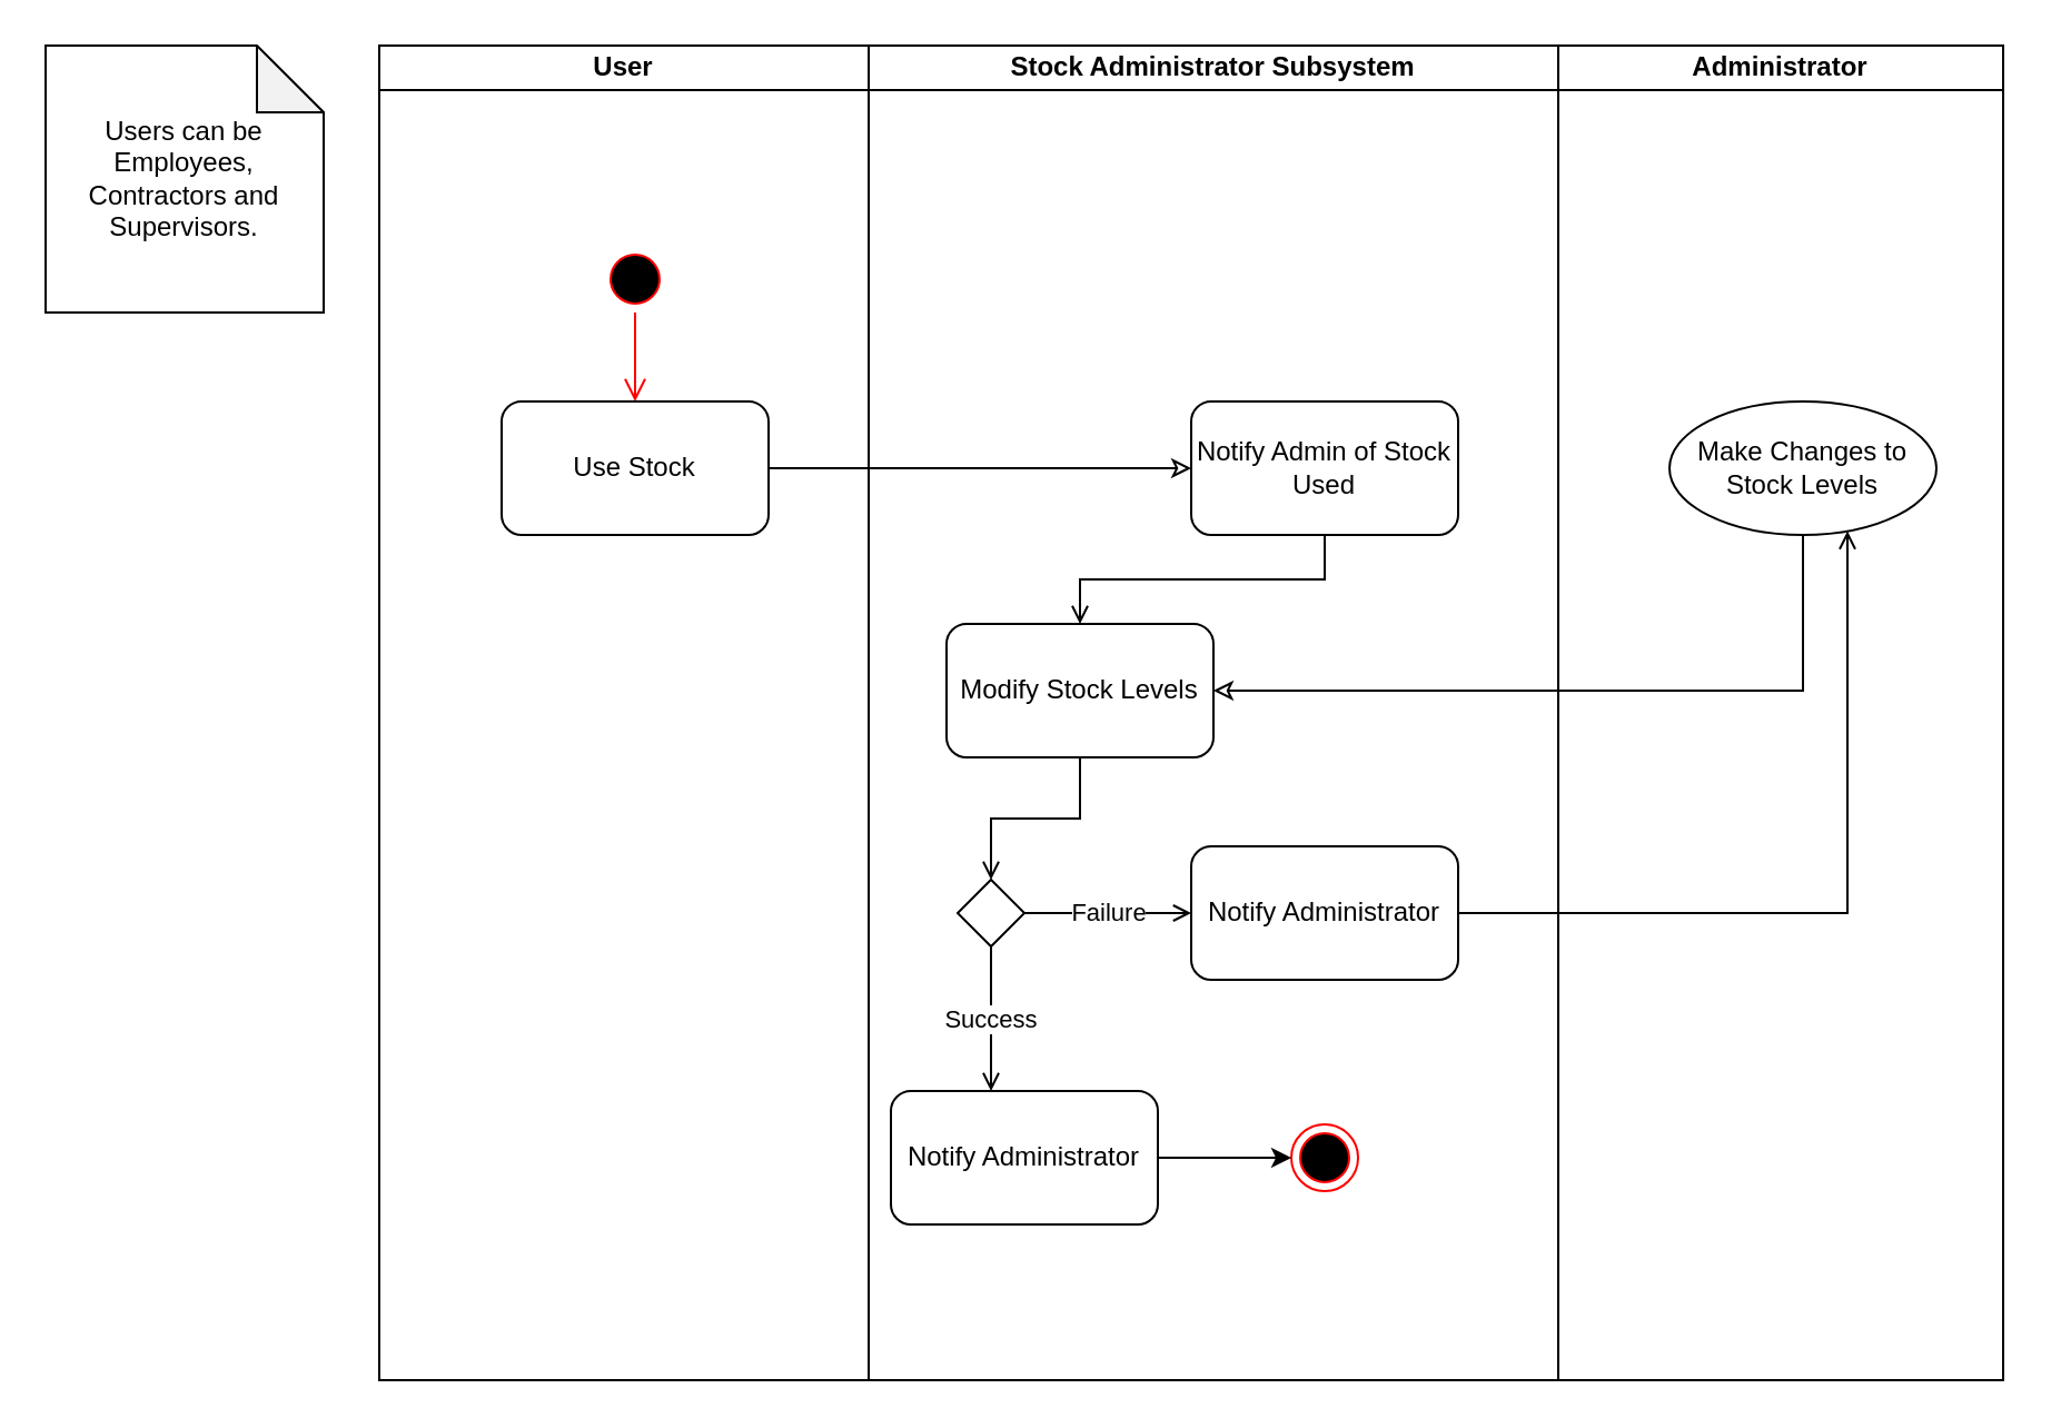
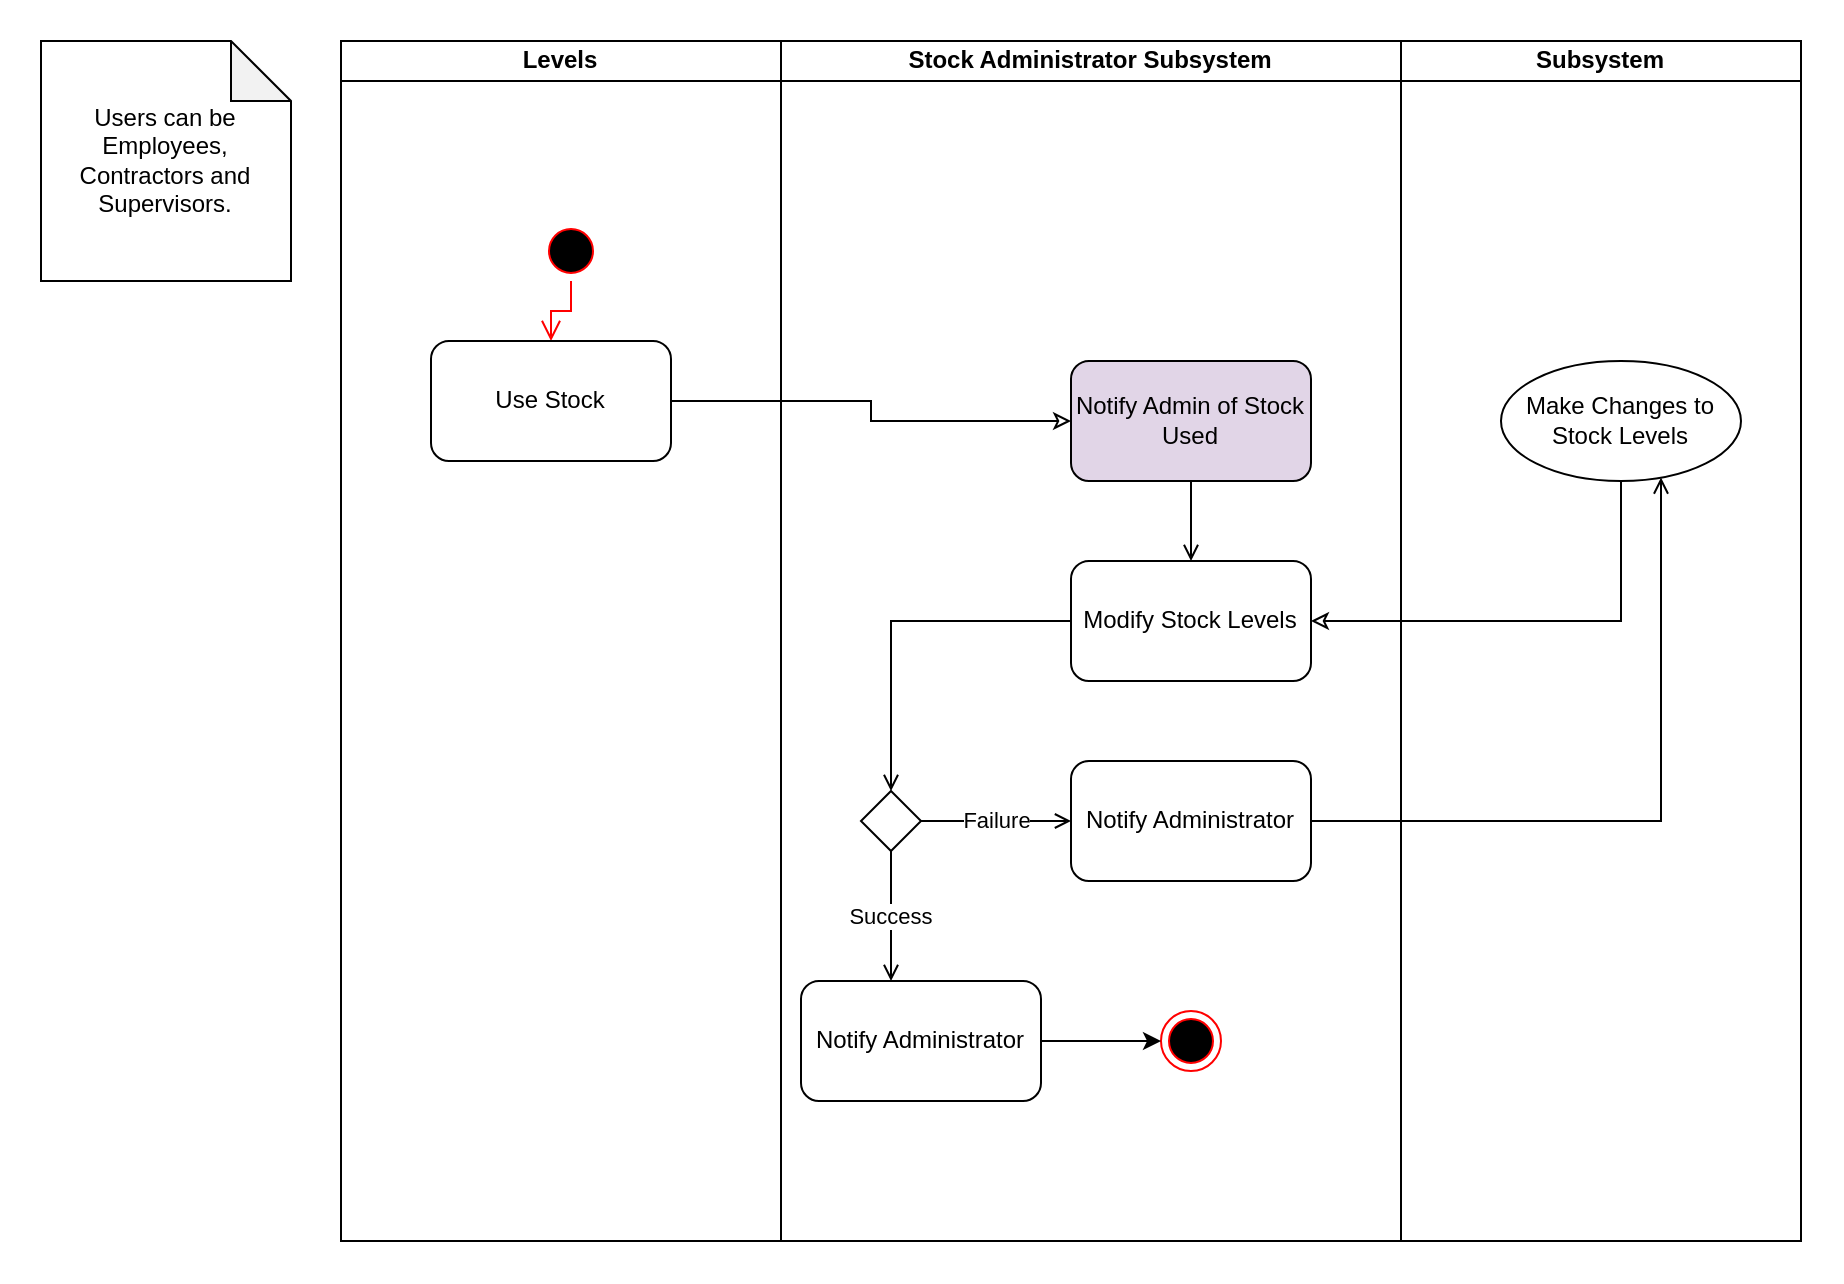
- <mxCell id="2" value="User" style="swimlane;startSize=20;whiteSpace=wrap;html=1;" parent="1" vertex="1"><mxGeometry x="170" y="20" width="220" height="600" as="geometry" /></mxCell>
+ <mxCell id="2" value="Levels" style="swimlane;startSize=20;whiteSpace=wrap;html=1;" parent="1" vertex="1"><mxGeometry x="170" y="20" width="220" height="600" as="geometry" /></mxCell>
- <mxCell id="6" value="Administrator" style="swimlane;startSize=20;whiteSpace=wrap;html=1;" parent="1" vertex="1"><mxGeometry x="700" y="20" width="200" height="600" as="geometry" /></mxCell>
+ <mxCell id="6" value="Subsystem" style="swimlane;startSize=20;whiteSpace=wrap;html=1;" parent="1" vertex="1"><mxGeometry x="700" y="20" width="200" height="600" as="geometry" /></mxCell>
- <mxCell id="5" value="Use Stock" style="rounded=1;whiteSpace=wrap;html=1;" parent="2" vertex="1"><mxGeometry x="55" y="160" width="120" height="60" as="geometry" /></mxCell>
+ <mxCell id="5" value="Use Stock" style="rounded=1;whiteSpace=wrap;html=1;" parent="2" vertex="1"><mxGeometry x="45" y="150" width="120" height="60" as="geometry" /></mxCell>
- <mxCell id="9" value="Notify Admin of Stock Used" style="rounded=1;whiteSpace=wrap;html=1;" parent="8" vertex="1"><mxGeometry x="145" y="160" width="120" height="60" as="geometry" /></mxCell>
+ <mxCell id="9" value="Notify Admin of Stock Used" style="rounded=1;whiteSpace=wrap;html=1;fillColor=#e1d5e7;" parent="8" vertex="1"><mxGeometry x="145" y="160" width="120" height="60" as="geometry" /></mxCell>
- <mxCell id="12" value="Modify Stock Levels" style="rounded=1;whiteSpace=wrap;html=1;" parent="8" vertex="1"><mxGeometry x="35" y="260" width="120" height="60" as="geometry" /></mxCell>
+ <mxCell id="12" value="Modify Stock Levels" style="rounded=1;whiteSpace=wrap;html=1;" parent="8" vertex="1"><mxGeometry x="145" y="260" width="120" height="60" as="geometry" /></mxCell>
